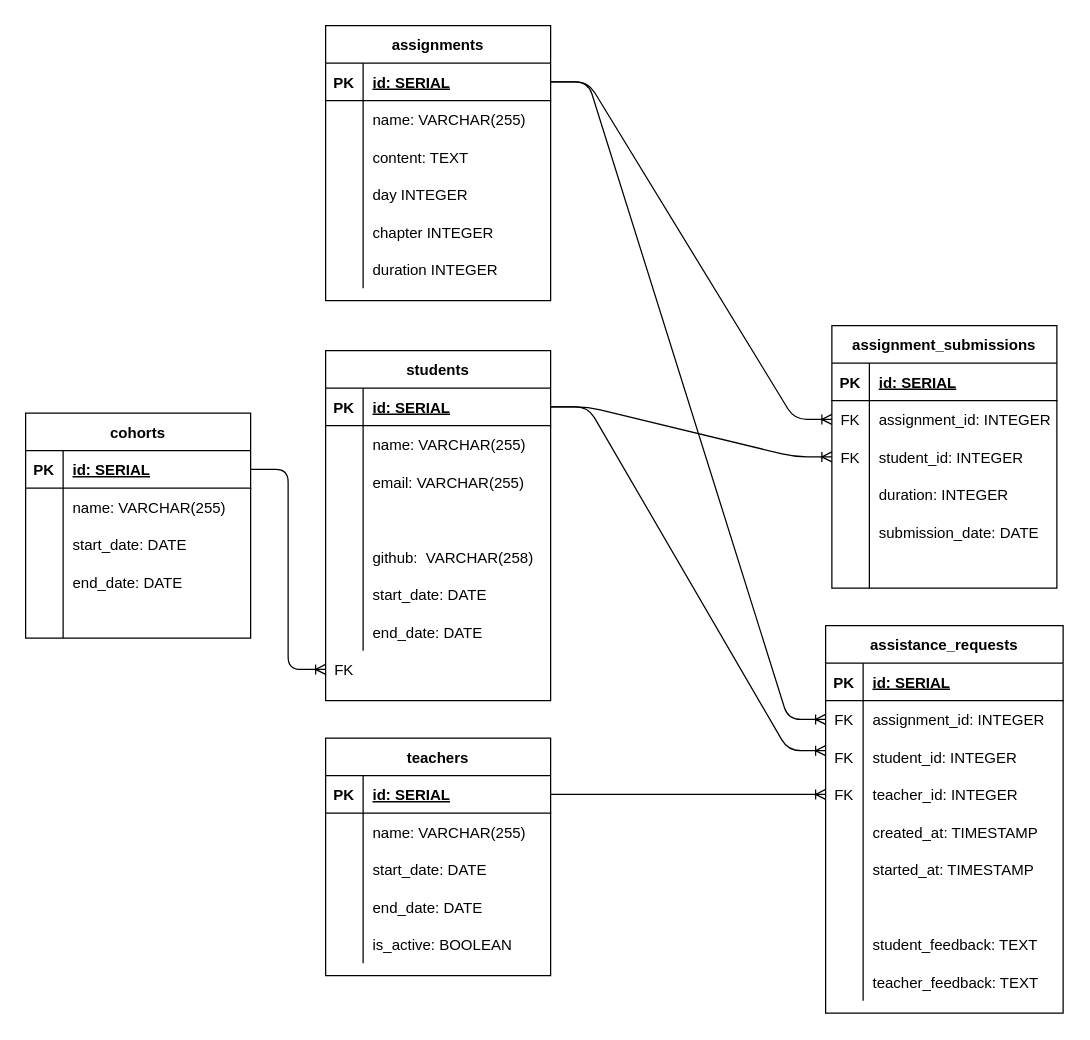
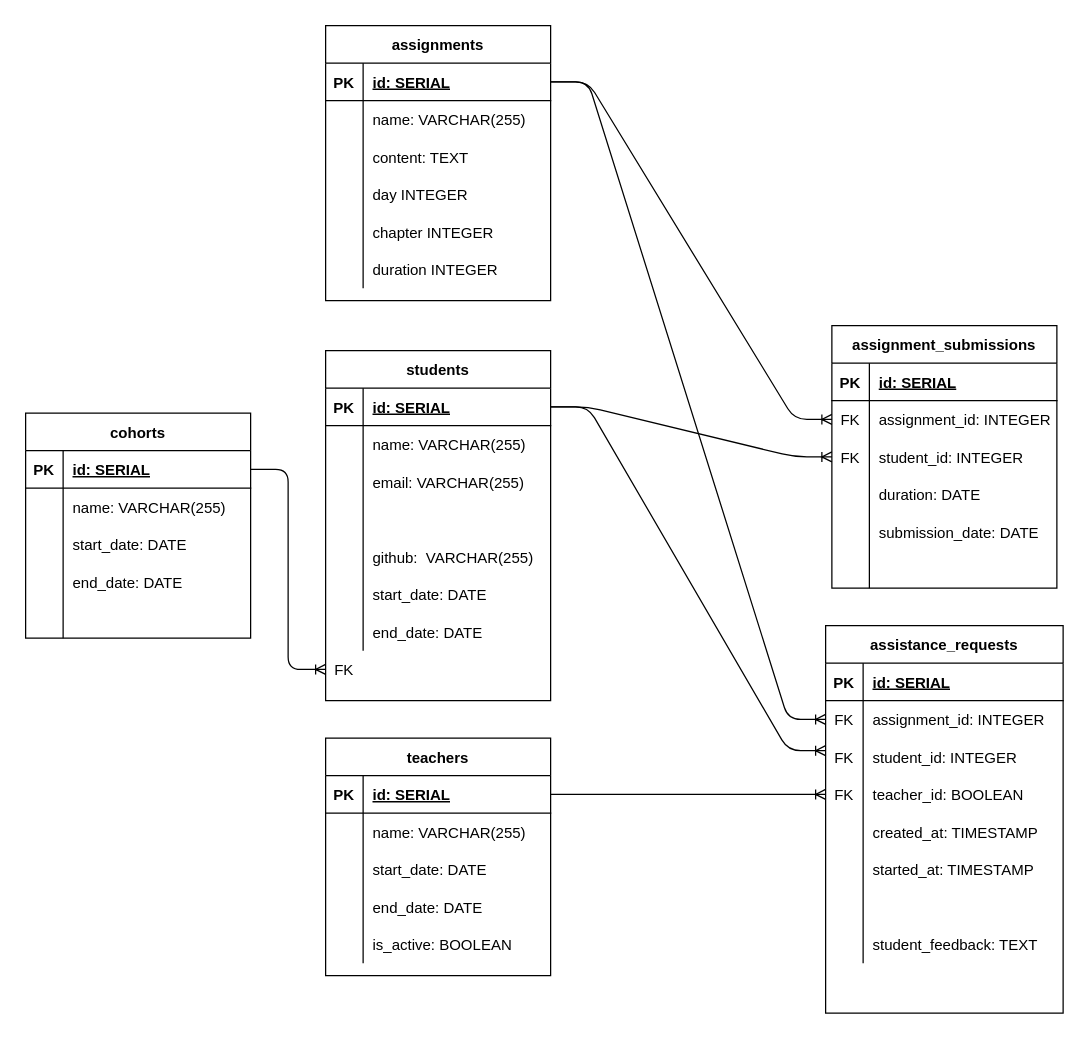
- <mxCell id="116" value="duration: INTEGER" style="shape=partialRectangle;connectable=0;fillColor=none;top=0;left=0;bottom=0;right=0;align=left;spacingLeft=6;overflow=hidden;" vertex="1" parent="114"><mxGeometry x="30" width="150" height="30" as="geometry" /></mxCell>
+ <mxCell id="116" value="duration: DATE" style="shape=partialRectangle;connectable=0;fillColor=none;top=0;left=0;bottom=0;right=0;align=left;spacingLeft=6;overflow=hidden;" vertex="1" parent="114"><mxGeometry x="30" width="150" height="30" as="geometry" /></mxCell>
- <mxCell id="60" value="github:  VARCHAR(258)" style="shape=partialRectangle;connectable=0;fillColor=none;top=0;left=0;bottom=0;right=0;align=left;spacingLeft=6;overflow=hidden;" vertex="1" parent="58"><mxGeometry x="30" width="150" height="30" as="geometry" /></mxCell>
+ <mxCell id="60" value="github:  VARCHAR(255)" style="shape=partialRectangle;connectable=0;fillColor=none;top=0;left=0;bottom=0;right=0;align=left;spacingLeft=6;overflow=hidden;" vertex="1" parent="58"><mxGeometry x="30" width="150" height="30" as="geometry" /></mxCell>
- <mxCell id="31" value="teacher_id: INTEGER" style="shape=partialRectangle;connectable=0;fillColor=none;top=0;left=0;bottom=0;right=0;align=left;spacingLeft=6;overflow=hidden;" vertex="1" parent="29"><mxGeometry x="30" width="160" height="30" as="geometry" /></mxCell>
+ <mxCell id="31" value="teacher_id: BOOLEAN" style="shape=partialRectangle;connectable=0;fillColor=none;top=0;left=0;bottom=0;right=0;align=left;spacingLeft=6;overflow=hidden;" vertex="1" parent="29"><mxGeometry x="30" width="160" height="30" as="geometry" /></mxCell>
- <mxCell id="45" value="teacher_feedback: TEXT" style="shape=partialRectangle;connectable=0;fillColor=none;top=0;left=0;bottom=0;right=0;align=left;spacingLeft=6;overflow=hidden;" vertex="1" parent="43"><mxGeometry x="30" width="160" height="30" as="geometry" /></mxCell>
